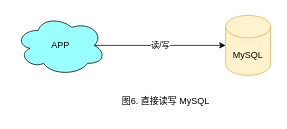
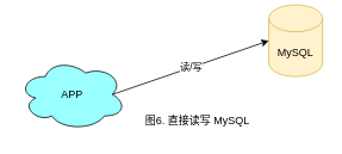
- <mxCell id="2" value="APP" style="ellipse;shape=cloud;whiteSpace=wrap;html=1;fillColor=#99FFFF;" vertex="1" parent="1"><mxGeometry x="20" y="20" width="120" height="80" as="geometry" /></mxCell>
+ <mxCell id="2" value="APP" style="ellipse;shape=cloud;whiteSpace=wrap;html=1;fillColor=#99FFFF;" vertex="1" parent="1"><mxGeometry x="20" y="65" width="120" height="80" as="geometry" /></mxCell>
- <mxCell id="3" value="MySQL" style="shape=cylinder3;whiteSpace=wrap;html=1;boundedLbl=1;backgroundOutline=1;size=15;fillColor=#fff2cc;strokeColor=#d6b656;" vertex="1" parent="1"><mxGeometry x="300" y="20" width="60" height="80" as="geometry" /></mxCell>
+ <mxCell id="3" value="MySQL" style="shape=cylinder3;whiteSpace=wrap;html=1;boundedLbl=1;backgroundOutline=1;size=15;fillColor=#fff2cc;strokeColor=#d6b656;" vertex="1" parent="1"><mxGeometry x="300" y="5" width="60" height="80" as="geometry" /></mxCell>
